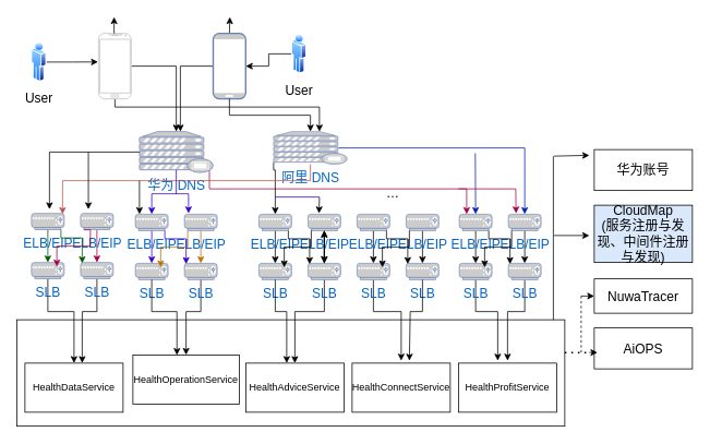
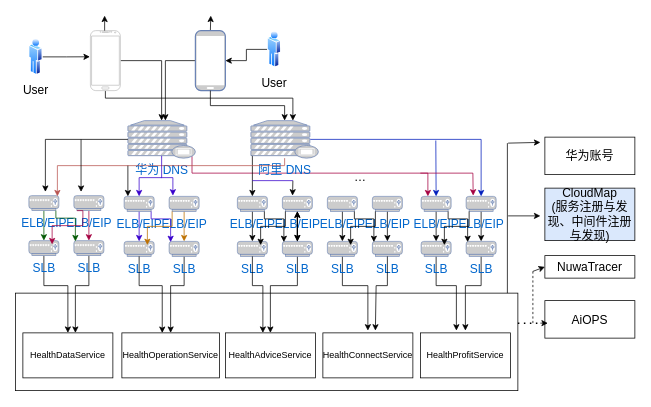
- <mxCell id="23" value="阿里 DNS" style="fontColor=#0066CC;verticalAlign=top;verticalLabelPosition=bottom;labelPosition=center;align=center;html=1;outlineConnect=0;fillColor=#CCCCCC;strokeColor=#6881B3;gradientColor=none;gradientDirection=north;strokeWidth=2;shape=mxgraph.networks.proxy_server;fontSize=16;" vertex="1" parent="1"><mxGeometry x="334" y="160" width="90" height="40" as="geometry" /></mxCell>
+ <mxCell id="23" value="阿里 DNS" style="fontColor=#0066CC;verticalAlign=top;verticalLabelPosition=bottom;labelPosition=center;align=center;html=1;outlineConnect=0;fillColor=#CCCCCC;strokeColor=#6881B3;gradientColor=none;gradientDirection=north;strokeWidth=2;shape=mxgraph.networks.proxy_server;fontSize=16;" vertex="1" parent="1"><mxGeometry x="334" y="160" width="90" height="50" as="geometry" /></mxCell>
- <mxCell id="72" value="NuwaTracer" style="rounded=0;whiteSpace=wrap;html=1;fontSize=16;" vertex="1" parent="1"><mxGeometry x="726" y="340" width="120" height="42" as="geometry" /></mxCell>
+ <mxCell id="72" value="NuwaTracer" style="rounded=0;whiteSpace=wrap;html=1;fontSize=16;" vertex="1" parent="1"><mxGeometry x="726" y="340" width="120" height="30" as="geometry" /></mxCell>
- <mxCell id="5" value="HealthOperationService" style="rounded=0;whiteSpace=wrap;html=1;fontSize=12;" vertex="1" parent="1"><mxGeometry x="162" y="433" width="130" height="60" as="geometry" /></mxCell>
+ <mxCell id="5" value="HealthOperationService" style="rounded=0;whiteSpace=wrap;html=1;fontSize=12;" vertex="1" parent="1"><mxGeometry x="162" y="443" width="130" height="60" as="geometry" /></mxCell>
